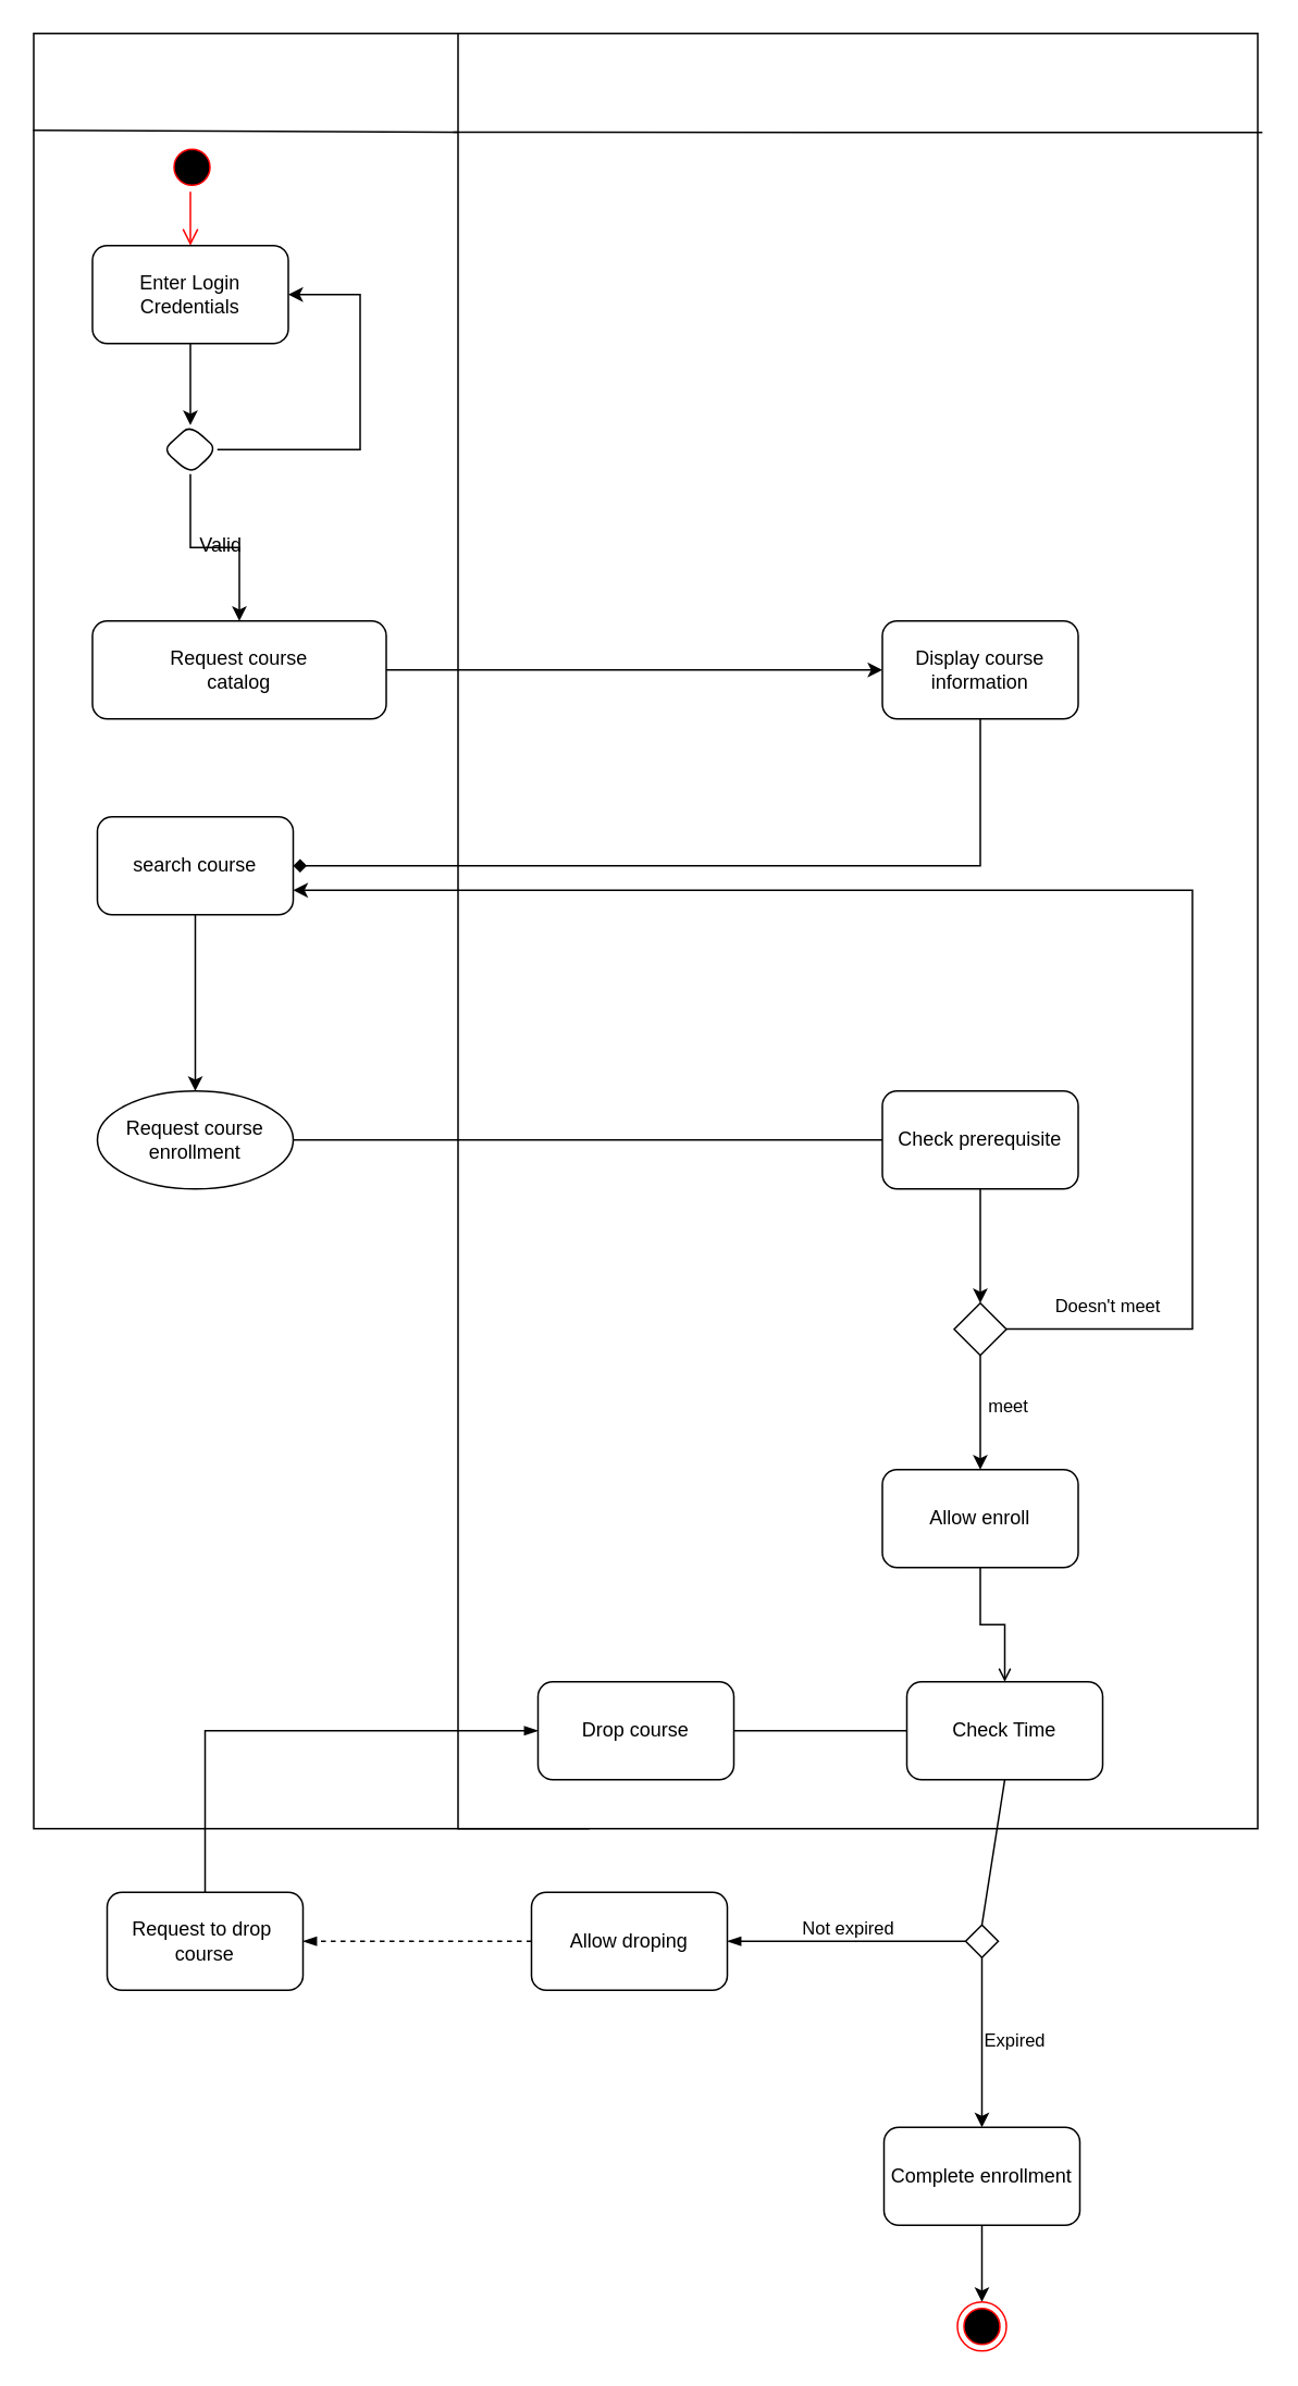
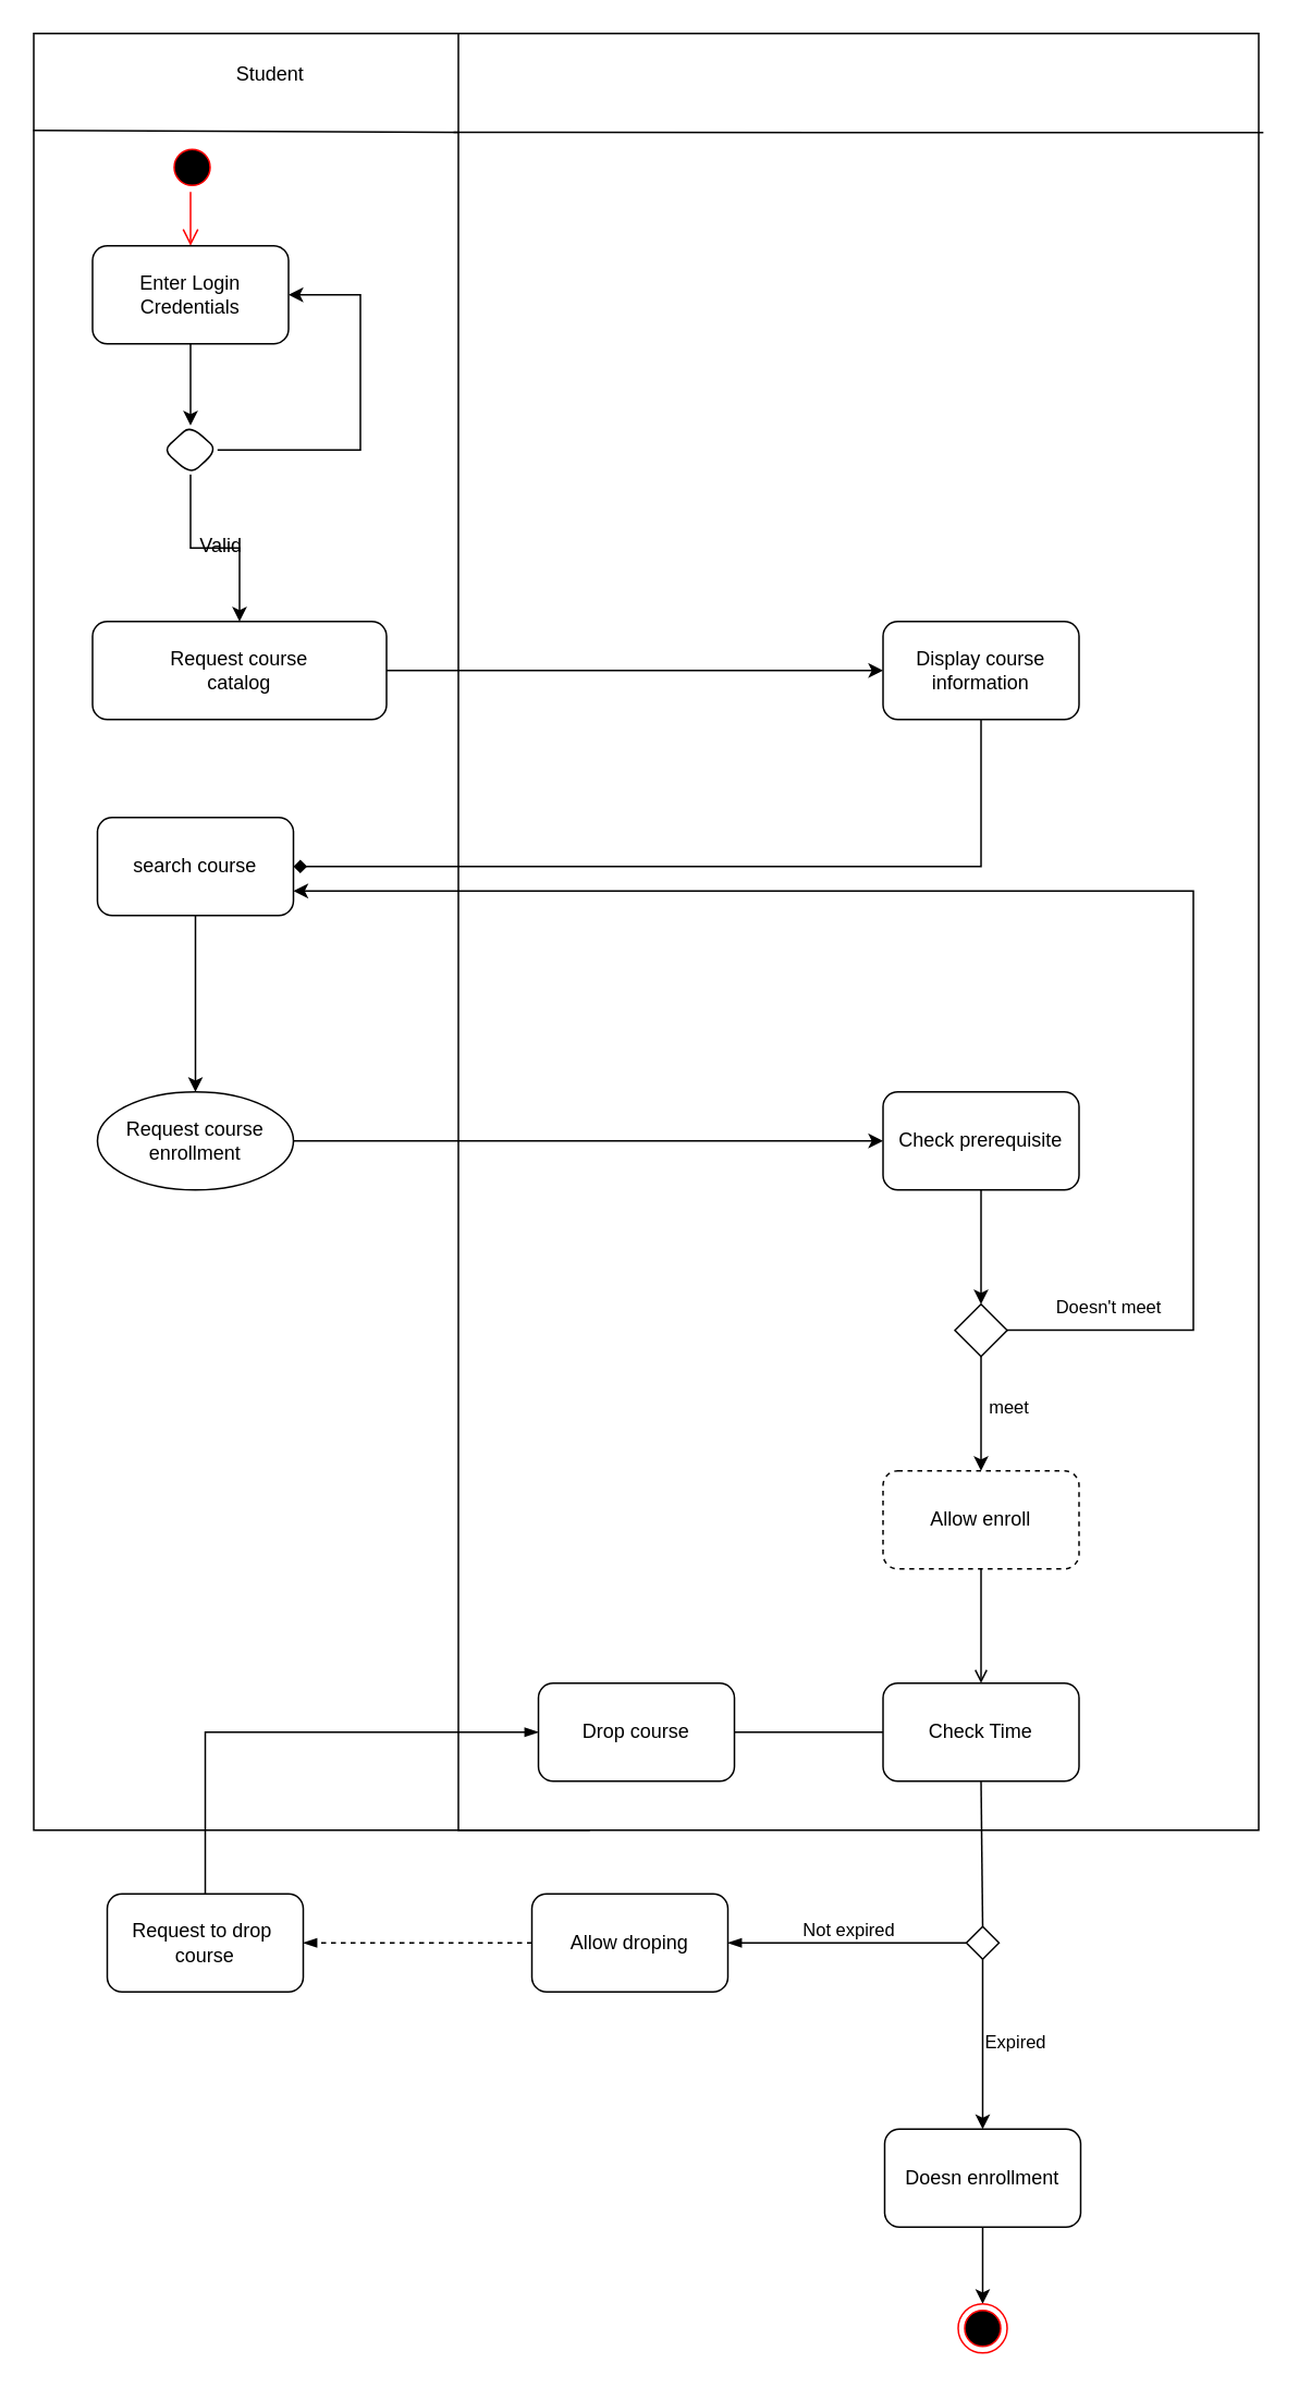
+ <mxCell id="6" value="Student" style="text;html=1;strokeColor=none;fillColor=none;align=center;verticalAlign=middle;whiteSpace=wrap;rounded=0;" parent="1" vertex="1"><mxGeometry x="135" y="30" width="60" height="30" as="geometry" /></mxCell>
- <mxCell id="16" value="" style="endArrow=none;html=1;rounded=0;entryX=0;entryY=0.5;entryDx=0;entryDy=0;" parent="1" source="9" edge="1" target="15"><mxGeometry width="50" height="50" relative="1" as="geometry"><mxPoint x="294" y="697.5" as="sourcePoint" /><mxPoint x="480" y="697.5" as="targetPoint" /></mxGeometry></mxCell>
+ <mxCell id="16" value="" style="endArrow=classic;html=1;rounded=0;entryX=0;entryY=0.5;entryDx=0;entryDy=0;" parent="1" source="9" edge="1" target="15"><mxGeometry width="50" height="50" relative="1" as="geometry"><mxPoint x="294" y="697.5" as="sourcePoint" /><mxPoint x="480" y="697.5" as="targetPoint" /></mxGeometry></mxCell>
- <mxCell id="18" value="Allow enroll" style="rounded=1;whiteSpace=wrap;html=1;" parent="1" vertex="1"><mxGeometry x="540" y="900" width="120" height="60" as="geometry" /></mxCell>
+ <mxCell id="18" value="Allow enroll" style="rounded=1;whiteSpace=wrap;html=1;dashed=1;" parent="1" vertex="1"><mxGeometry x="540" y="900" width="120" height="60" as="geometry" /></mxCell>
- <mxCell id="19" value="Check Time" style="rounded=1;whiteSpace=wrap;html=1;" parent="1" vertex="1"><mxGeometry x="555" y="1030" width="120" height="60" as="geometry" /></mxCell>
+ <mxCell id="19" value="Check Time" style="rounded=1;whiteSpace=wrap;html=1;" parent="1" vertex="1"><mxGeometry x="540" y="1030" width="120" height="60" as="geometry" /></mxCell>
- <mxCell id="24" value="Complete enrollment" style="rounded=1;whiteSpace=wrap;html=1;" parent="1" vertex="1"><mxGeometry x="541" y="1303" width="120" height="60" as="geometry" /></mxCell>
+ <mxCell id="24" value="Doesn enrollment" style="rounded=1;whiteSpace=wrap;html=1;" parent="1" vertex="1"><mxGeometry x="541" y="1303" width="120" height="60" as="geometry" /></mxCell>
